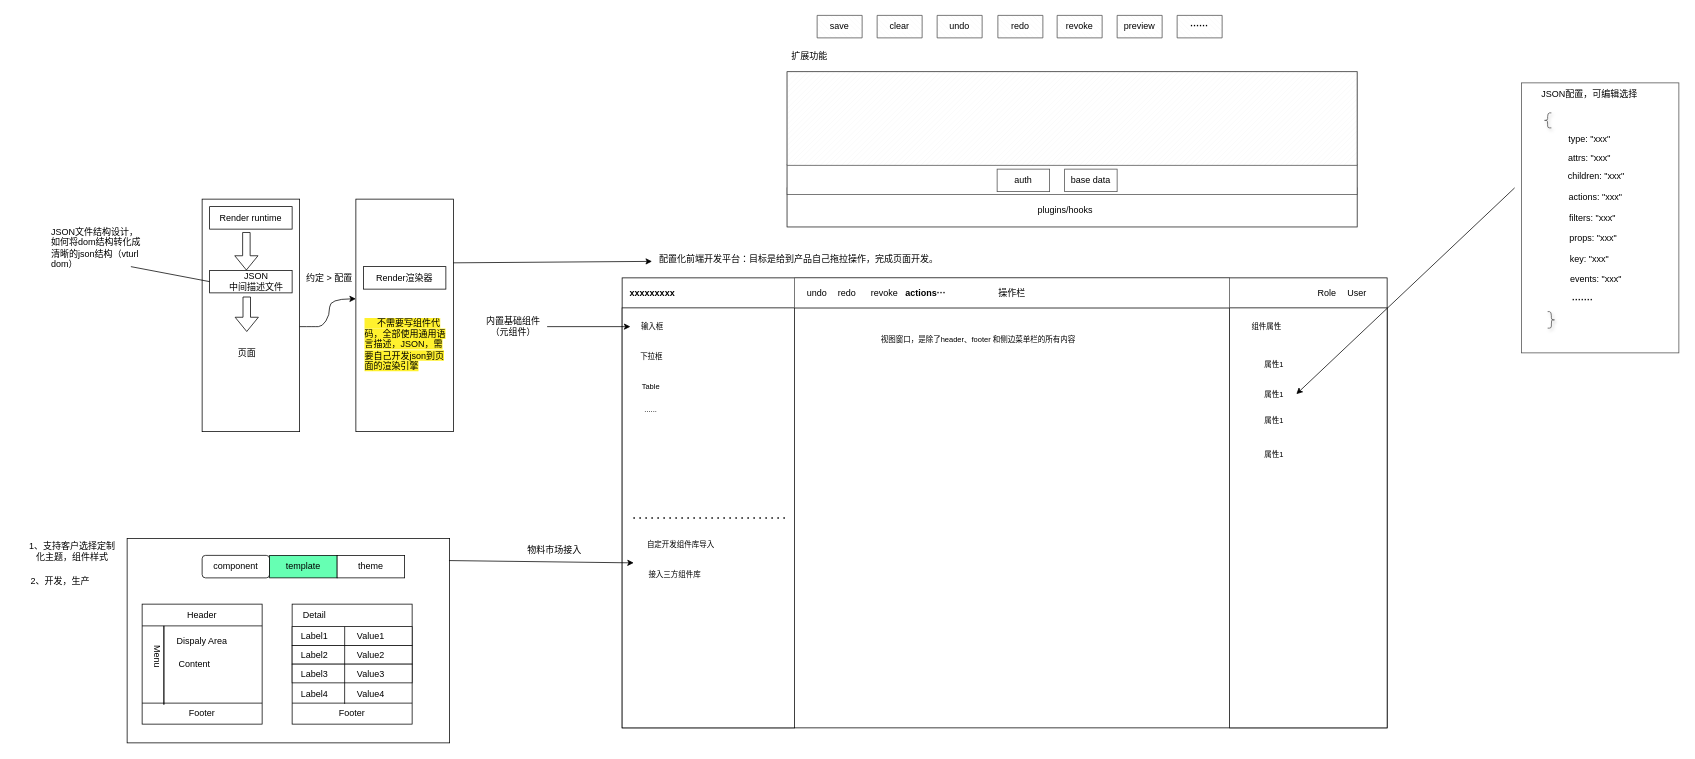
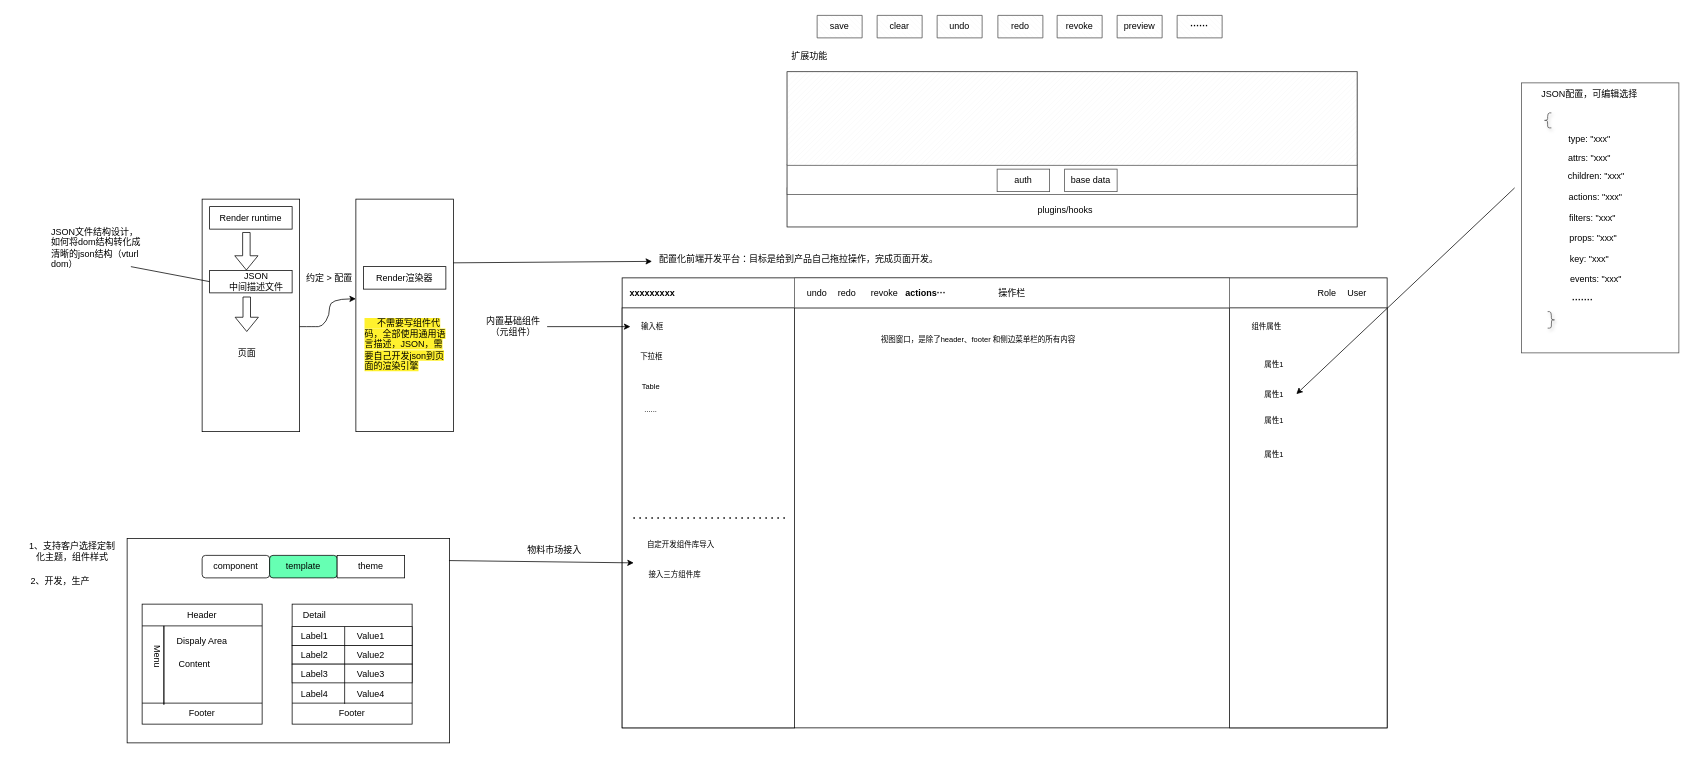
- <mxCell id="27" value="template" style="rounded=0;whiteSpace=wrap;html=1;fillColor=#66FFB3;" vertex="1" parent="1"><mxGeometry x="359" y="740" width="90" height="30" as="geometry" /></mxCell>
+ <mxCell id="27" value="template" style="whiteSpace=wrap;html=1;fillColor=#66FFB3;rounded=1;" vertex="1" parent="1"><mxGeometry x="359" y="740" width="90" height="30" as="geometry" /></mxCell>
